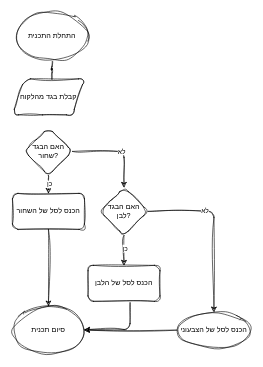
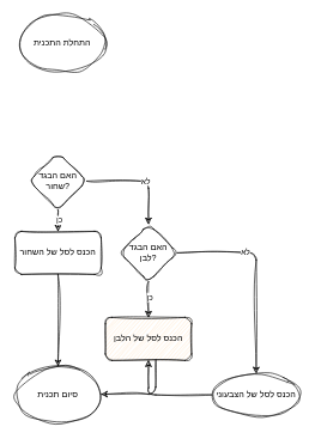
- <mxCell id="10" style="edgeStyle=orthogonalEdgeStyle;rounded=1;orthogonalLoop=1;jettySize=auto;html=1;entryX=0.55;entryY=0.183;entryDx=0;entryDy=0;entryPerimeter=0;sketch=1;curveFitting=1;jiggle=2;" edge="1" parent="1" source="11" target="12"><mxGeometry relative="1" as="geometry" /></mxCell>
- <mxCell id="12" value="קבלת בגד מהלקוח" style="shape=parallelogram;perimeter=parallelogramPerimeter;whiteSpace=wrap;html=1;fixedSize=1;rounded=1;sketch=1;curveFitting=1;jiggle=2;" vertex="1" parent="1"><mxGeometry x="20" y="131" width="120" height="60" as="geometry" /></mxCell>
- <mxCell id="4" value="הכנס לסל של הלבן" style="rounded=1;whiteSpace=wrap;html=1;sketch=1;curveFitting=1;jiggle=2;" vertex="1" parent="1"><mxGeometry x="146" y="442" width="120" height="60" as="geometry" /></mxCell>
+ <mxCell id="4" value="הכנס לסל של הלבן" style="rounded=1;whiteSpace=wrap;html=1;sketch=1;curveFitting=1;jiggle=2;fillColor=#ffe6cc;" vertex="1" parent="1"><mxGeometry x="146" y="442" width="120" height="60" as="geometry" /></mxCell>
- <mxCell id="18" style="edgeStyle=orthogonalEdgeStyle;rounded=1;orthogonalLoop=1;jettySize=auto;html=1;entryX=1;entryY=0.5;entryDx=0;entryDy=0;sketch=1;curveFitting=1;jiggle=2;" edge="1" parent="1" source="19" target="2"><mxGeometry relative="1" as="geometry" /></mxCell>
+ <mxCell id="18" style="edgeStyle=orthogonalEdgeStyle;rounded=1;orthogonalLoop=1;jettySize=auto;html=1;sketch=1;curveFitting=1;jiggle=2;" edge="1" parent="1" source="19" target="4"><mxGeometry relative="1" as="geometry" /></mxCell>
